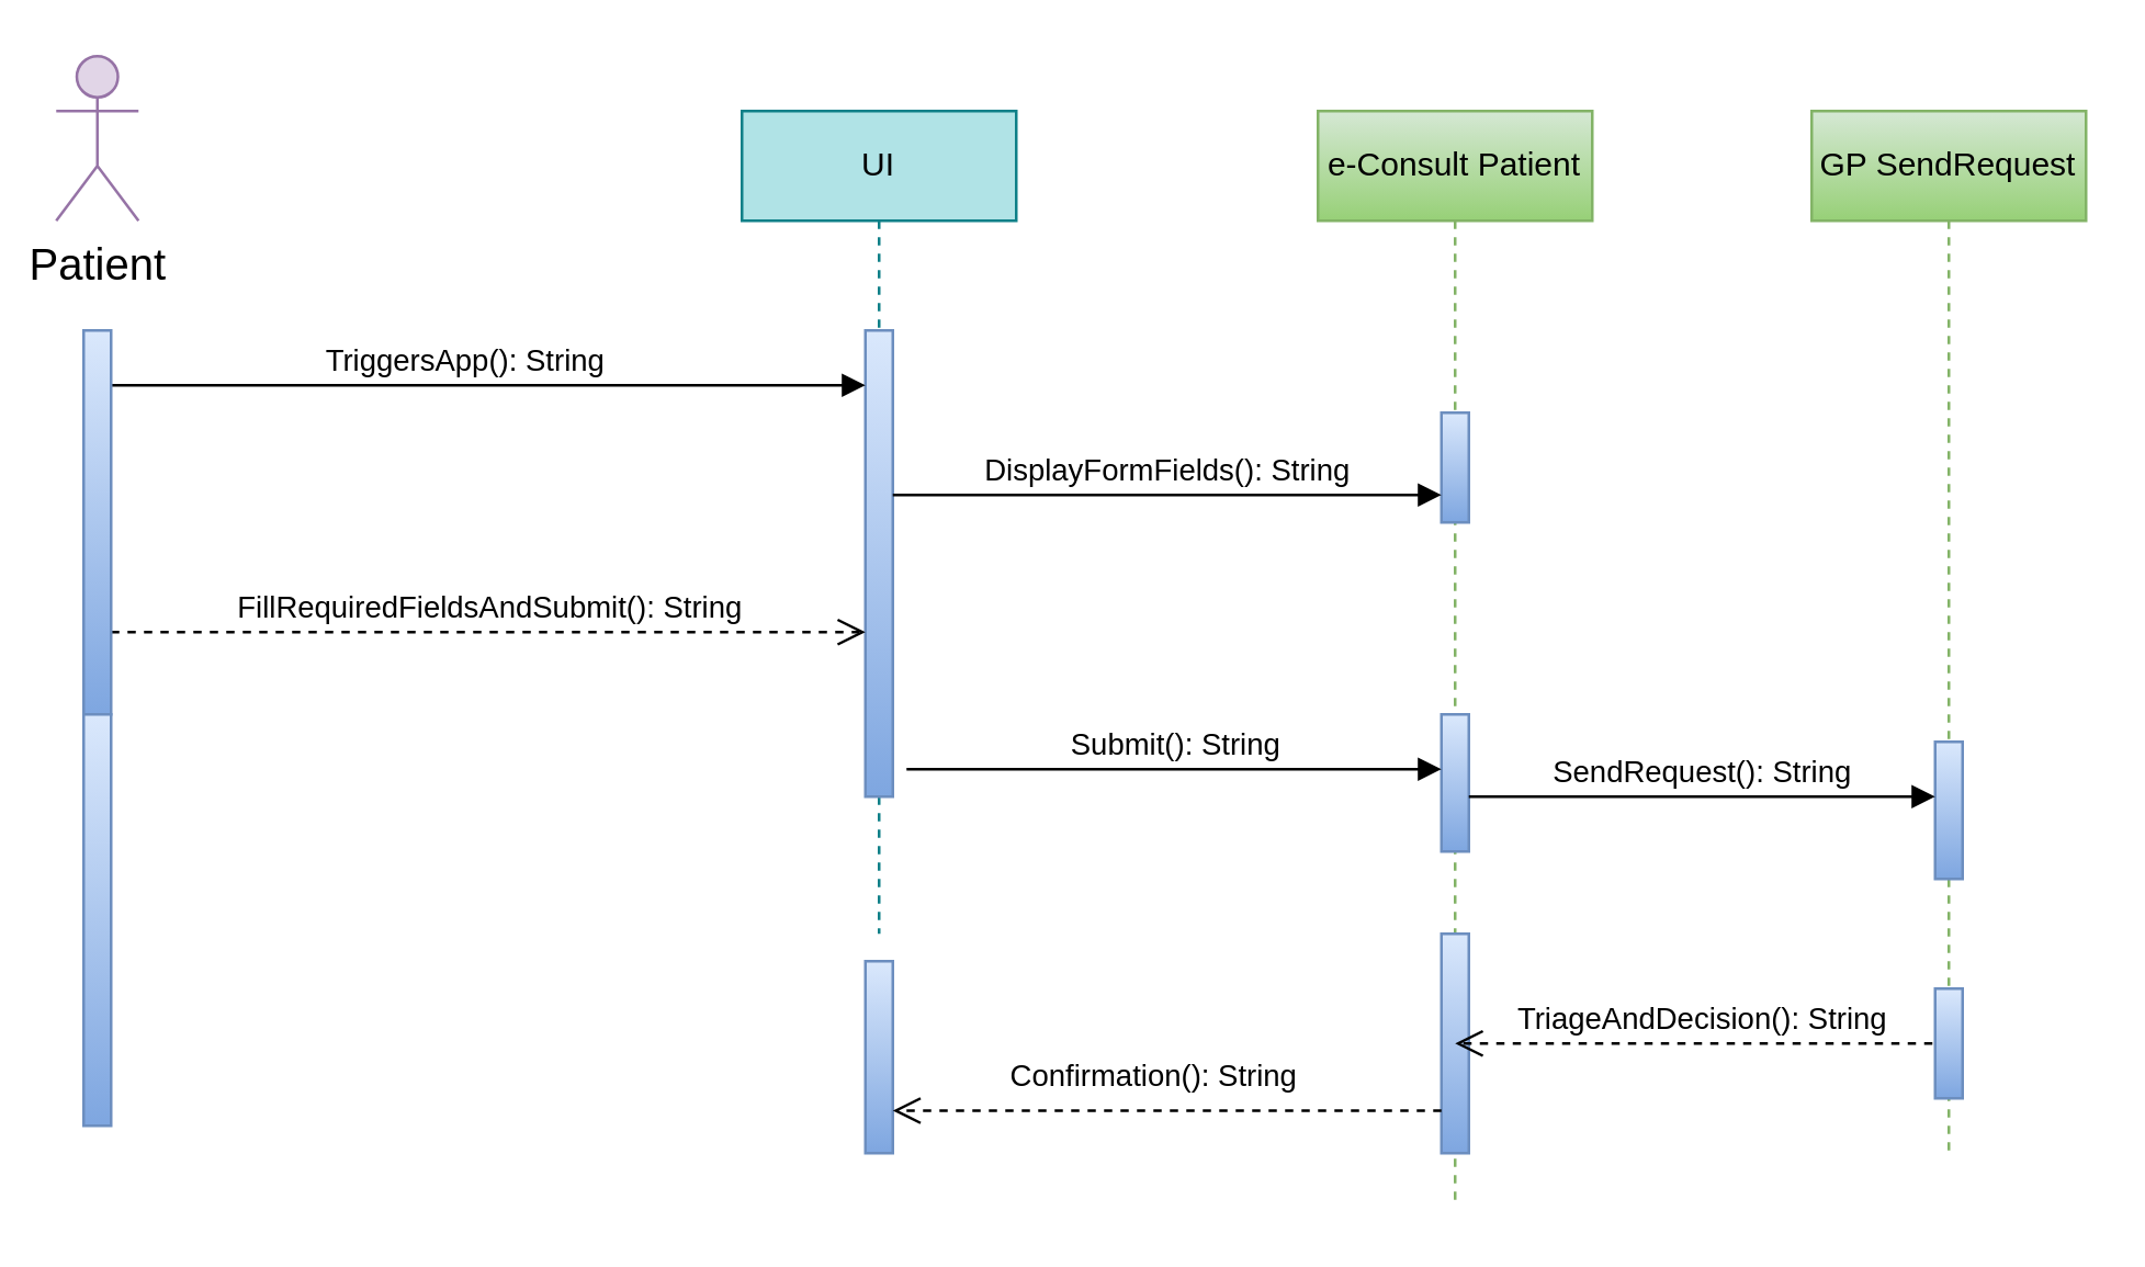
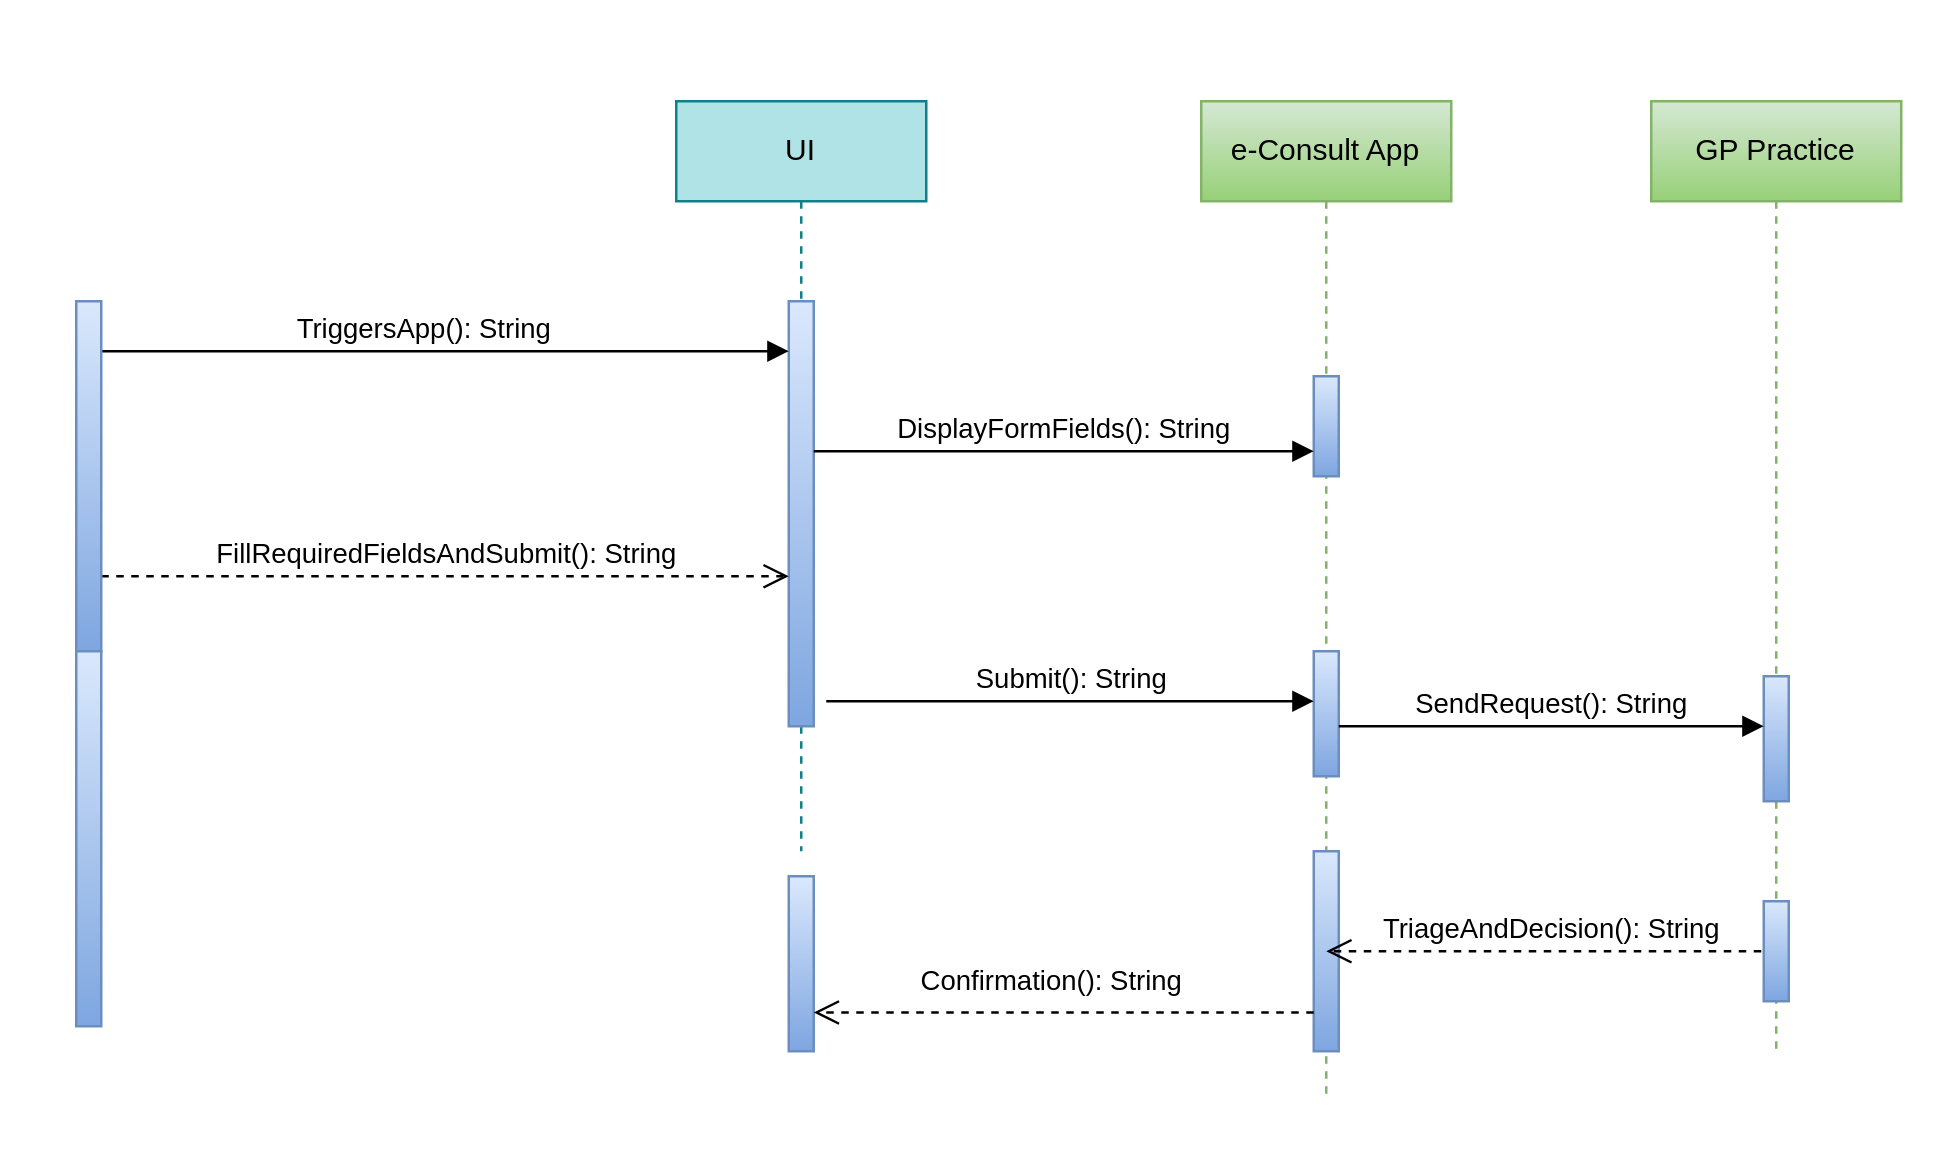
- <mxCell id="10" value="Patient" style="shape=umlActor;verticalLabelPosition=bottom;verticalAlign=top;html=1;outlineConnect=0;fontSize=16;fillColor=#e1d5e7;strokeColor=#9673a6;" vertex="1" parent="1"><mxGeometry x="20" y="20" width="30" height="60" as="geometry" /></mxCell>
- <mxCell id="6" value="e-Consult Patient" style="shape=umlLifeline;perimeter=lifelinePerimeter;whiteSpace=wrap;html=1;container=0;dropTarget=0;collapsible=0;recursiveResize=0;outlineConnect=0;portConstraint=eastwest;newEdgeStyle={&quot;edgeStyle&quot;:&quot;elbowEdgeStyle&quot;,&quot;elbow&quot;:&quot;vertical&quot;,&quot;curved&quot;:0,&quot;rounded&quot;:0};fillColor=#d5e8d4;strokeColor=#82b366;gradientColor=#97d077;" vertex="1" parent="1"><mxGeometry x="480" y="40" width="100" height="400" as="geometry" /></mxCell>
+ <mxCell id="6" value="e-Consult App" style="shape=umlLifeline;perimeter=lifelinePerimeter;whiteSpace=wrap;html=1;container=0;dropTarget=0;collapsible=0;recursiveResize=0;outlineConnect=0;portConstraint=eastwest;newEdgeStyle={&quot;edgeStyle&quot;:&quot;elbowEdgeStyle&quot;,&quot;elbow&quot;:&quot;vertical&quot;,&quot;curved&quot;:0,&quot;rounded&quot;:0};fillColor=#d5e8d4;strokeColor=#82b366;gradientColor=#97d077;" vertex="1" parent="1"><mxGeometry x="480" y="40" width="100" height="400" as="geometry" /></mxCell>
- <mxCell id="16" value="GP SendRequest" style="shape=umlLifeline;perimeter=lifelinePerimeter;whiteSpace=wrap;html=1;container=0;dropTarget=0;collapsible=0;recursiveResize=0;outlineConnect=0;portConstraint=eastwest;newEdgeStyle={&quot;edgeStyle&quot;:&quot;elbowEdgeStyle&quot;,&quot;elbow&quot;:&quot;vertical&quot;,&quot;curved&quot;:0,&quot;rounded&quot;:0};fillColor=#d5e8d4;strokeColor=#82b366;gradientColor=#97d077;" vertex="1" parent="1"><mxGeometry x="660" y="40" width="100" height="380" as="geometry" /></mxCell>
+ <mxCell id="16" value="GP Practice" style="shape=umlLifeline;perimeter=lifelinePerimeter;whiteSpace=wrap;html=1;container=0;dropTarget=0;collapsible=0;recursiveResize=0;outlineConnect=0;portConstraint=eastwest;newEdgeStyle={&quot;edgeStyle&quot;:&quot;elbowEdgeStyle&quot;,&quot;elbow&quot;:&quot;vertical&quot;,&quot;curved&quot;:0,&quot;rounded&quot;:0};fillColor=#d5e8d4;strokeColor=#82b366;gradientColor=#97d077;" vertex="1" parent="1"><mxGeometry x="660" y="40" width="100" height="380" as="geometry" /></mxCell>
